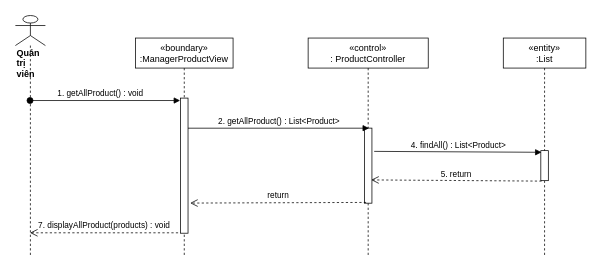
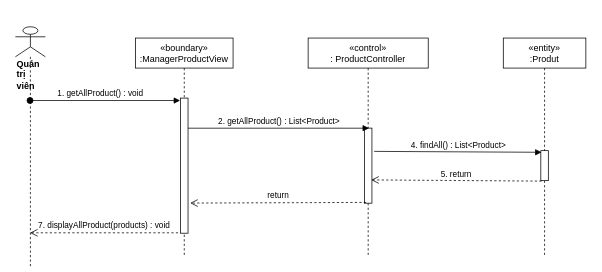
- <mxCell id="9" value="«entity»&#10;:List" style="shape=umlLifeline;perimeter=lifelinePerimeter;container=1;collapsible=0;recursiveResize=0;rounded=0;shadow=0;strokeWidth=1;" parent="1" vertex="1"><mxGeometry x="670" y="50" width="110" height="290" as="geometry" /></mxCell>
+ <mxCell id="9" value="«entity»&#10;:Produt" style="shape=umlLifeline;perimeter=lifelinePerimeter;container=1;collapsible=0;recursiveResize=0;rounded=0;shadow=0;strokeWidth=1;" parent="1" vertex="1"><mxGeometry x="670" y="50" width="110" height="290" as="geometry" /></mxCell>
- <mxCell id="6" value="&lt;div&gt;&lt;b&gt;Quản trị viên&lt;/b&gt;&lt;/div&gt;" style="shape=umlLifeline;participant=umlActor;perimeter=lifelinePerimeter;whiteSpace=wrap;html=1;container=1;collapsible=0;recursiveResize=0;verticalAlign=top;spacingTop=36;outlineConnect=0;align=left;size=40;" parent="1" vertex="1"><mxGeometry x="20" y="20" width="40" height="320" as="geometry" /></mxCell>
+ <mxCell id="6" value="&lt;div&gt;&lt;b&gt;Quản trị viên&lt;/b&gt;&lt;/div&gt;" style="shape=umlLifeline;participant=umlActor;perimeter=lifelinePerimeter;whiteSpace=wrap;html=1;container=1;collapsible=0;recursiveResize=0;verticalAlign=top;spacingTop=36;outlineConnect=0;align=left;size=40;" parent="1" vertex="1"><mxGeometry x="20" y="35" width="40" height="320" as="geometry" /></mxCell>
